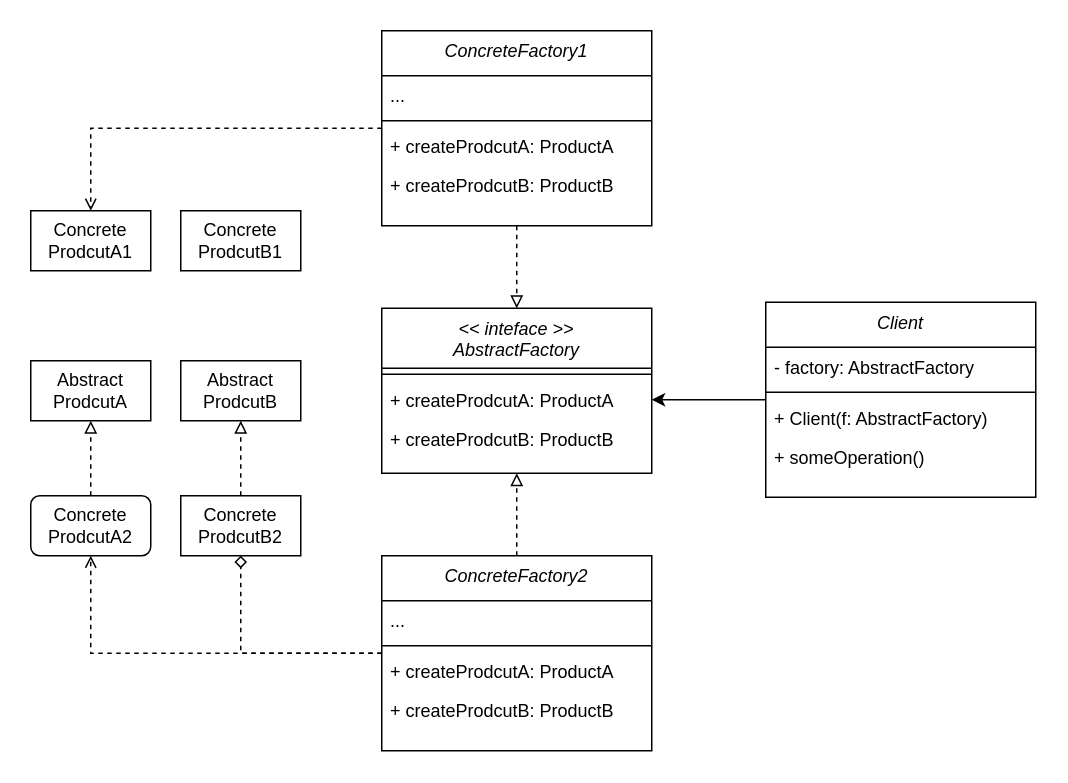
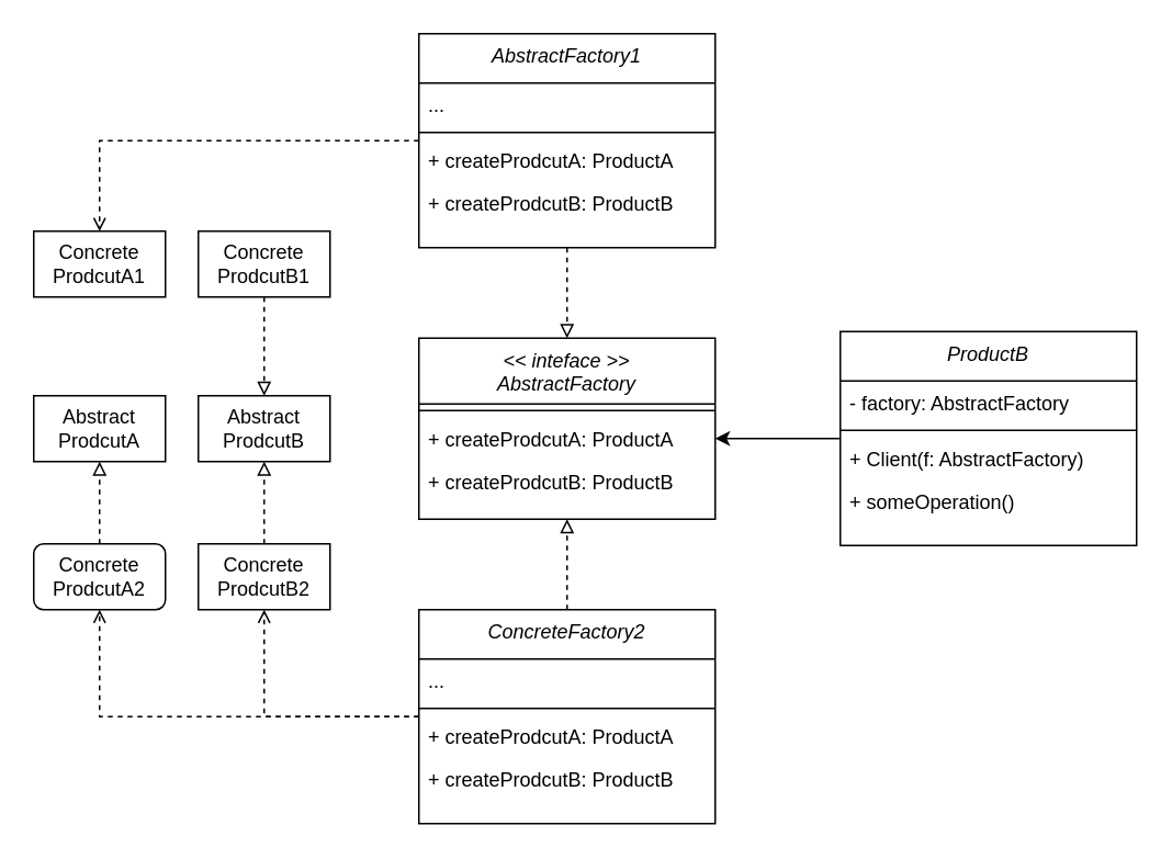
- <mxCell id="17" value="ConcreteFactory1" style="swimlane;fontStyle=2;align=center;verticalAlign=top;childLayout=stackLayout;horizontal=1;startSize=30;horizontalStack=0;resizeParent=1;resizeLast=0;collapsible=1;marginBottom=0;rounded=0;shadow=0;strokeWidth=1;swimlaneLine=1;" vertex="1" parent="1"><mxGeometry x="254" y="20" width="180" height="130" as="geometry"><mxRectangle x="230" y="140" width="160" height="26" as="alternateBounds" /></mxGeometry></mxCell>
+ <mxCell id="17" value="AbstractFactory1" style="swimlane;fontStyle=2;align=center;verticalAlign=top;childLayout=stackLayout;horizontal=1;startSize=30;horizontalStack=0;resizeParent=1;resizeLast=0;collapsible=1;marginBottom=0;rounded=0;shadow=0;strokeWidth=1;swimlaneLine=1;" vertex="1" parent="1"><mxGeometry x="254" y="20" width="180" height="130" as="geometry"><mxRectangle x="230" y="140" width="160" height="26" as="alternateBounds" /></mxGeometry></mxCell>
+ <mxCell id="11" style="edgeStyle=orthogonalEdgeStyle;rounded=0;orthogonalLoop=1;jettySize=auto;html=1;entryX=0.5;entryY=0;entryDx=0;entryDy=0;dashed=1;startArrow=none;startFill=0;endArrow=block;endFill=0;" edge="1" parent="1" source="12" target="7"><mxGeometry relative="1" as="geometry" /></mxCell>
- <mxCell id="31" value="Client" style="swimlane;fontStyle=2;align=center;verticalAlign=top;childLayout=stackLayout;horizontal=1;startSize=30;horizontalStack=0;resizeParent=1;resizeLast=0;collapsible=1;marginBottom=0;rounded=0;shadow=0;strokeWidth=1;swimlaneLine=1;" vertex="1" parent="1"><mxGeometry x="510" y="201" width="180" height="130" as="geometry"><mxRectangle x="230" y="140" width="160" height="26" as="alternateBounds" /></mxGeometry></mxCell>
+ <mxCell id="31" value="ProductB" style="swimlane;fontStyle=2;align=center;verticalAlign=top;childLayout=stackLayout;horizontal=1;startSize=30;horizontalStack=0;resizeParent=1;resizeLast=0;collapsible=1;marginBottom=0;rounded=0;shadow=0;strokeWidth=1;swimlaneLine=1;" vertex="1" parent="1"><mxGeometry x="510" y="201" width="180" height="130" as="geometry"><mxRectangle x="230" y="140" width="160" height="26" as="alternateBounds" /></mxGeometry></mxCell>
- <mxCell id="23" style="edgeStyle=orthogonalEdgeStyle;rounded=0;orthogonalLoop=1;jettySize=auto;html=1;dashed=1;startArrow=none;startFill=0;endArrow=diamond;endFill=0;" edge="1" parent="1" source="25" target="14"><mxGeometry relative="1" as="geometry"><Array as="points"><mxPoint x="160" y="435" /></Array></mxGeometry></mxCell>
+ <mxCell id="23" style="edgeStyle=orthogonalEdgeStyle;rounded=0;orthogonalLoop=1;jettySize=auto;html=1;dashed=1;startArrow=none;startFill=0;endArrow=open;endFill=0;" edge="1" parent="1" source="25" target="14"><mxGeometry relative="1" as="geometry"><Array as="points"><mxPoint x="160" y="435" /></Array></mxGeometry></mxCell>
